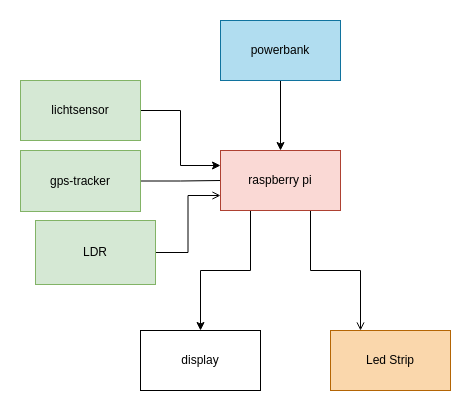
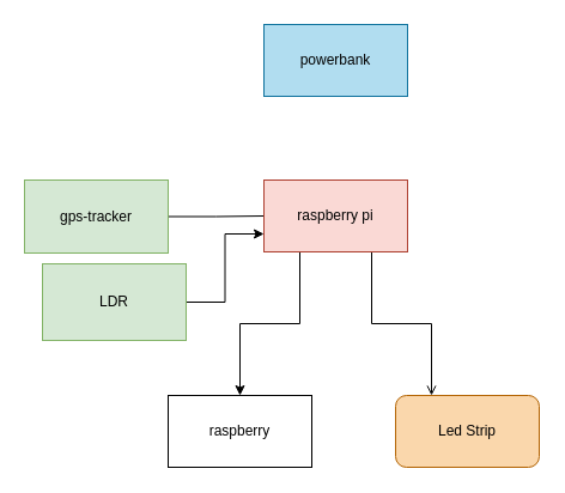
- <mxCell id="3" value="&lt;div&gt;lichtsensor&lt;/div&gt;" style="rounded=0;whiteSpace=wrap;html=1;fillColor=#d5e8d4;strokeColor=#82b366;" parent="1" vertex="1"><mxGeometry x="20" y="80" width="120" height="60" as="geometry" /></mxCell>
- <mxCell id="11" style="edgeStyle=orthogonalEdgeStyle;rounded=0;orthogonalLoop=1;jettySize=auto;html=1;entryX=0.5;entryY=0;entryDx=0;entryDy=0;" parent="1" source="12" target="10" edge="1"><mxGeometry relative="1" as="geometry" /></mxCell>
- <mxCell id="2" style="edgeStyle=orthogonalEdgeStyle;rounded=0;orthogonalLoop=1;jettySize=auto;html=1;entryX=0;entryY=0.25;entryDx=0;entryDy=0;" parent="1" source="3" target="10" edge="1"><mxGeometry relative="1" as="geometry" /></mxCell>
- <mxCell id="6" style="edgeStyle=orthogonalEdgeStyle;rounded=0;orthogonalLoop=1;jettySize=auto;html=1;entryX=0;entryY=0.75;entryDx=0;entryDy=0;endArrow=open;" parent="1" source="7" target="10" edge="1"><mxGeometry relative="1" as="geometry"><mxPoint x="210" y="210" as="targetPoint" /></mxGeometry></mxCell>
+ <mxCell id="6" style="edgeStyle=orthogonalEdgeStyle;rounded=0;orthogonalLoop=1;jettySize=auto;html=1;entryX=0;entryY=0.75;entryDx=0;entryDy=0;" parent="1" source="7" target="10" edge="1"><mxGeometry relative="1" as="geometry"><mxPoint x="210" y="210" as="targetPoint" /></mxGeometry></mxCell>
- <mxCell id="13" value="display" style="rounded=0;whiteSpace=wrap;html=1;" parent="1" vertex="1"><mxGeometry x="140" y="330" width="120" height="60" as="geometry" /></mxCell>
+ <mxCell id="13" value="raspberry" style="rounded=0;whiteSpace=wrap;html=1;" parent="1" vertex="1"><mxGeometry x="140" y="330" width="120" height="60" as="geometry" /></mxCell>
- <mxCell id="14" value="Led Strip" style="rounded=0;whiteSpace=wrap;html=1;fillColor=#fad7ac;strokeColor=#b46504;" parent="1" vertex="1"><mxGeometry x="330" y="330" width="120" height="60" as="geometry" /></mxCell>
+ <mxCell id="14" value="Led Strip" style="whiteSpace=wrap;html=1;fillColor=#fad7ac;strokeColor=#b46504;rounded=1;" parent="1" vertex="1"><mxGeometry x="330" y="330" width="120" height="60" as="geometry" /></mxCell>
